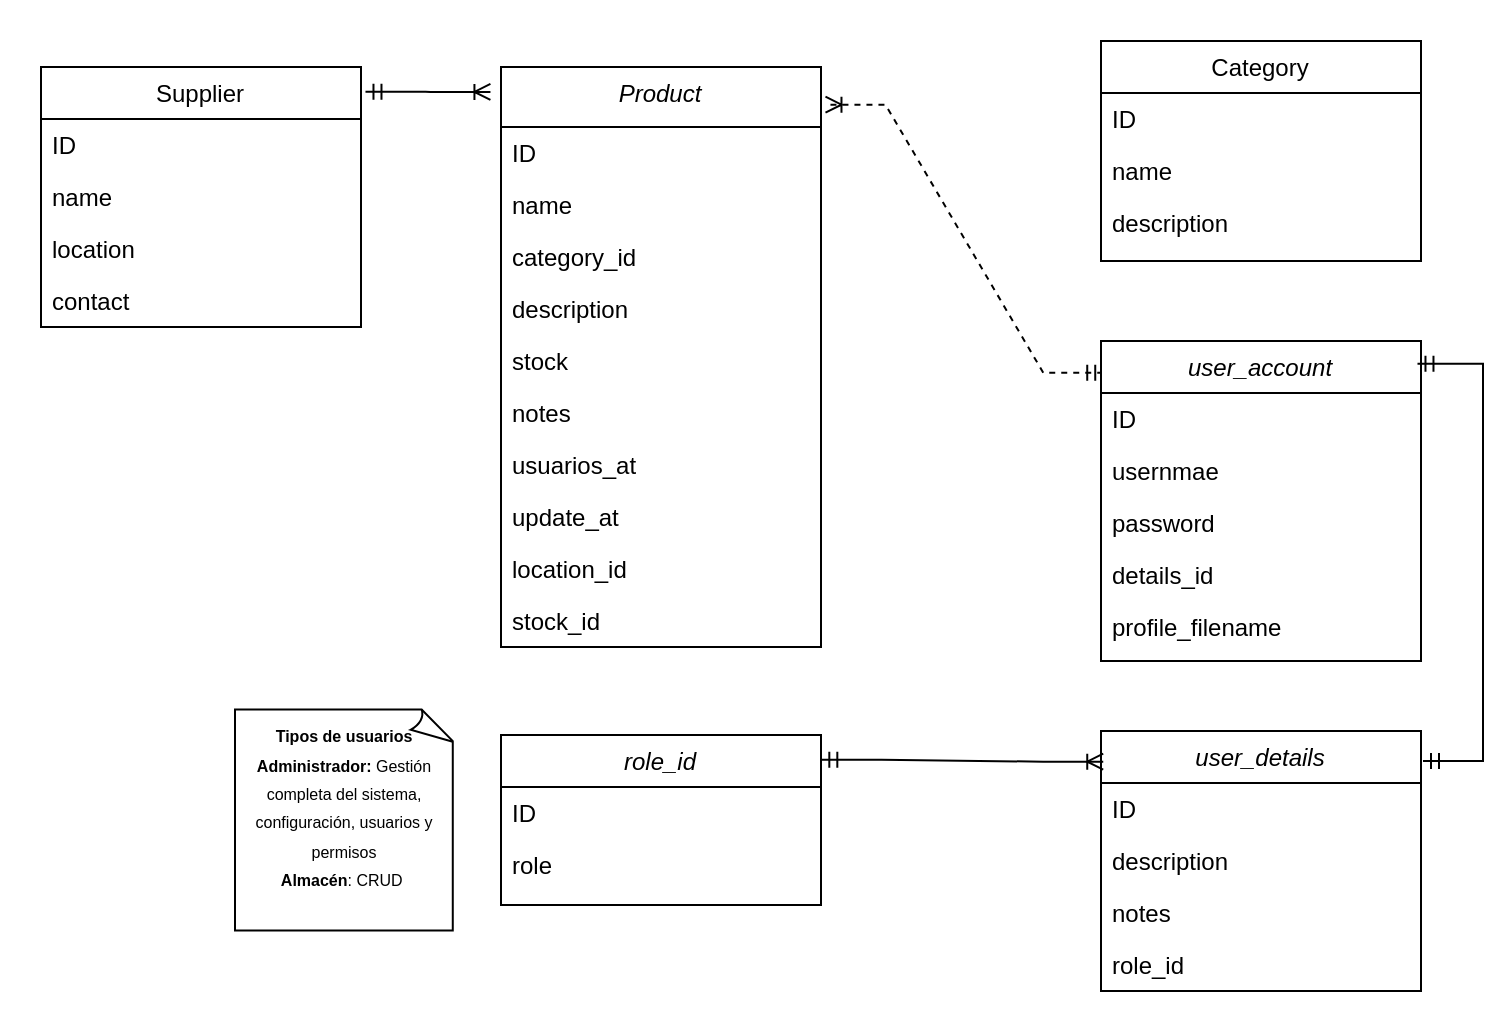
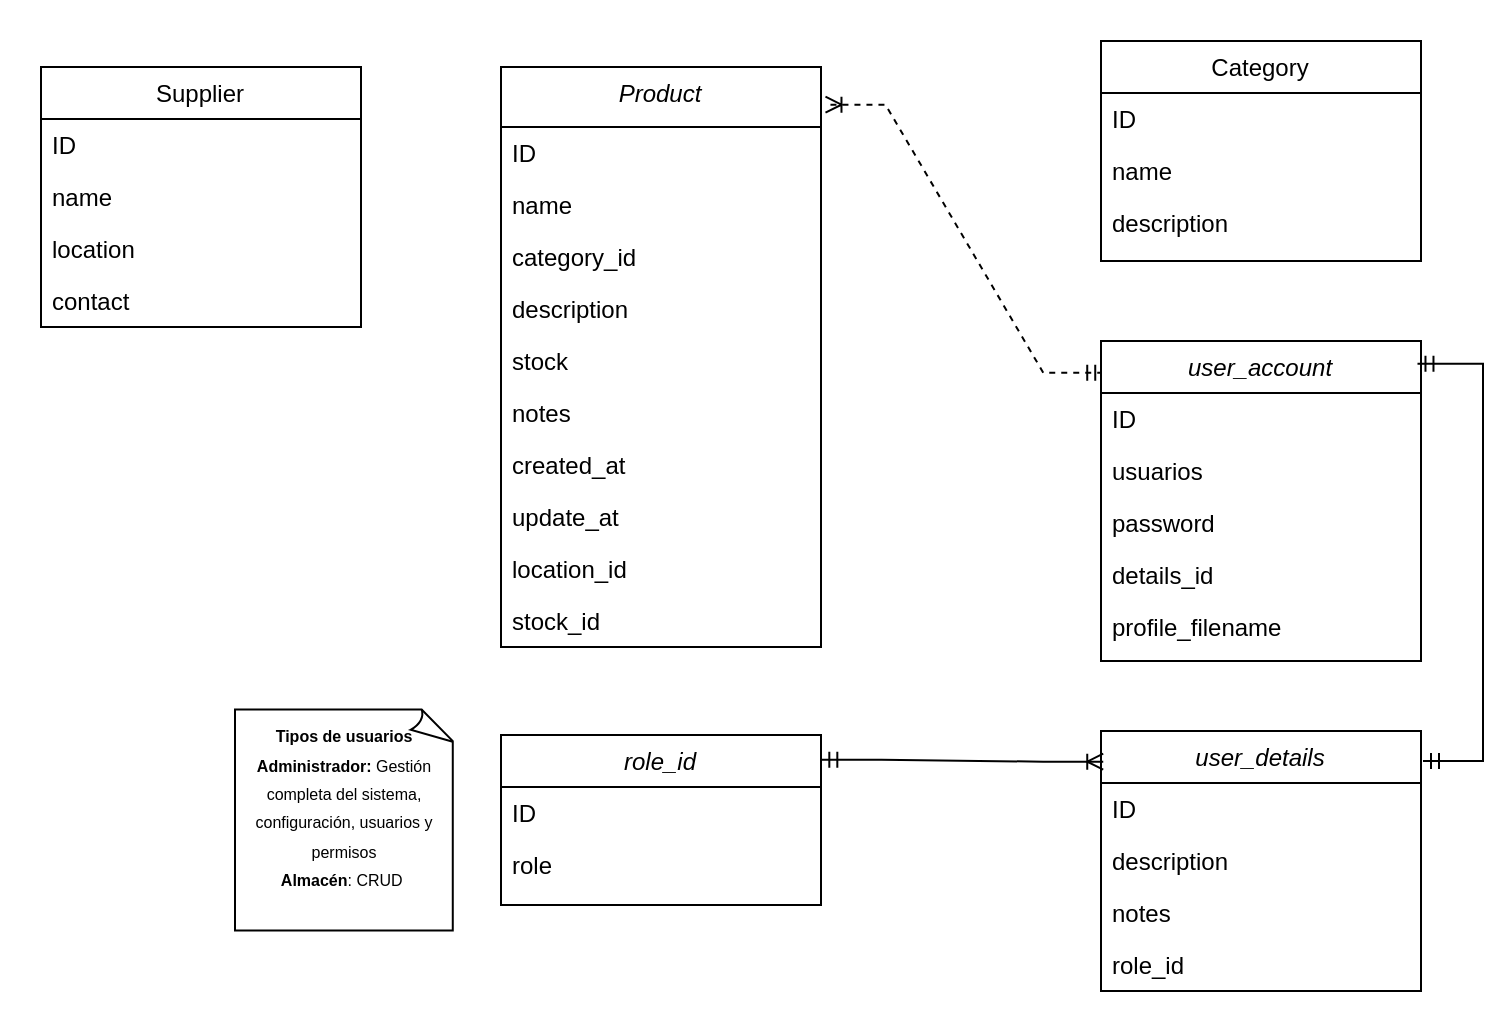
- <mxCell id="22" value="" style="edgeStyle=entityRelationEdgeStyle;fontSize=12;html=1;endArrow=ERoneToMany;startArrow=ERmandOne;rounded=0;exitX=1.014;exitY=0.095;exitDx=0;exitDy=0;exitPerimeter=0;entryX=-0.033;entryY=0.043;entryDx=0;entryDy=0;entryPerimeter=0;" parent="1" source="17" target="2" edge="1"><mxGeometry width="100" height="100" relative="1" as="geometry"><mxPoint x="270" y="340" as="sourcePoint" /><mxPoint x="370" y="240" as="targetPoint" /><Array as="points"><mxPoint x="230" y="270" /></Array></mxGeometry></mxCell>
- <mxCell id="9" value="usuarios_at" style="text;align=left;verticalAlign=top;spacingLeft=4;spacingRight=4;overflow=hidden;rotatable=0;points=[[0,0.5],[1,0.5]];portConstraint=eastwest;rounded=0;shadow=0;html=0;labelBackgroundColor=none;" parent="2" vertex="1"><mxGeometry y="186" width="160" height="26" as="geometry" /></mxCell>
+ <mxCell id="9" value="created_at" style="text;align=left;verticalAlign=top;spacingLeft=4;spacingRight=4;overflow=hidden;rotatable=0;points=[[0,0.5],[1,0.5]];portConstraint=eastwest;rounded=0;shadow=0;html=0;labelBackgroundColor=none;" parent="2" vertex="1"><mxGeometry y="186" width="160" height="26" as="geometry" /></mxCell>
- <mxCell id="35" value="usernmae" style="text;align=left;verticalAlign=top;spacingLeft=4;spacingRight=4;overflow=hidden;rotatable=0;points=[[0,0.5],[1,0.5]];portConstraint=eastwest;rounded=0;shadow=0;html=0;labelBackgroundColor=none;" parent="33" vertex="1"><mxGeometry y="52" width="160" height="26" as="geometry" /></mxCell>
+ <mxCell id="35" value="usuarios" style="text;align=left;verticalAlign=top;spacingLeft=4;spacingRight=4;overflow=hidden;rotatable=0;points=[[0,0.5],[1,0.5]];portConstraint=eastwest;rounded=0;shadow=0;html=0;labelBackgroundColor=none;" parent="33" vertex="1"><mxGeometry y="52" width="160" height="26" as="geometry" /></mxCell>
